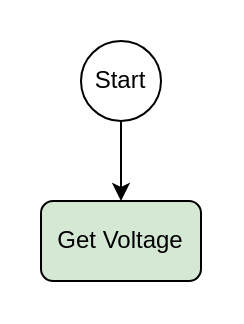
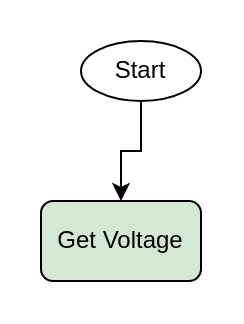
- <mxCell id="3" value="Start" style="ellipse;whiteSpace=wrap;html=1;aspect=fixed;" parent="1" vertex="1"><mxGeometry x="40" y="20" width="40" height="40" as="geometry" /></mxCell>
+ <mxCell id="3" value="Start" style="ellipse;whiteSpace=wrap;html=1;aspect=fixed;" parent="1" vertex="1"><mxGeometry x="40" y="20" width="60" height="30" as="geometry" /></mxCell>
